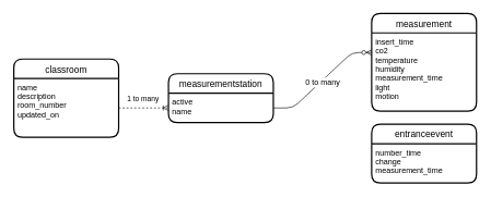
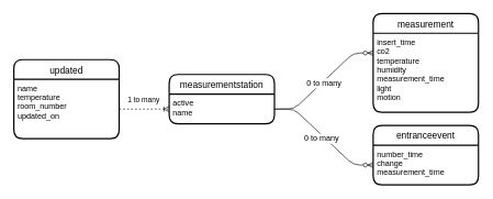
- <mxCell id="8" value="classroom" style="swimlane;childLayout=stackLayout;horizontal=1;startSize=30;horizontalStack=0;rounded=1;fontSize=14;fontStyle=0;strokeWidth=2;resizeParent=0;resizeLast=1;shadow=0;dashed=0;align=center;" parent="1" vertex="1"><mxGeometry x="20" y="90" width="160" height="120" as="geometry" /></mxCell>
+ <mxCell id="8" value="updated" style="swimlane;childLayout=stackLayout;horizontal=1;startSize=30;horizontalStack=0;rounded=1;fontSize=14;fontStyle=0;strokeWidth=2;resizeParent=0;resizeLast=1;shadow=0;dashed=0;align=center;" parent="1" vertex="1"><mxGeometry x="20" y="90" width="160" height="120" as="geometry" /></mxCell>
- <mxCell id="9" value="name&#10;description&#10;room_number&#10;updated_on&#10;" style="align=left;strokeColor=none;fillColor=none;spacingLeft=4;fontSize=12;verticalAlign=top;resizable=0;rotatable=0;part=1;" parent="8" vertex="1"><mxGeometry y="30" width="160" height="90" as="geometry" /></mxCell>
+ <mxCell id="9" value="name&#10;temperature&#10;room_number&#10;updated_on&#10;" style="align=left;strokeColor=none;fillColor=none;spacingLeft=4;fontSize=12;verticalAlign=top;resizable=0;rotatable=0;part=1;" parent="8" vertex="1"><mxGeometry y="30" width="160" height="90" as="geometry" /></mxCell>
+ <mxCell id="14" value="" style="edgeStyle=entityRelationEdgeStyle;fontSize=12;html=1;endArrow=ERzeroToMany;endFill=1;exitX=1;exitY=0.5;exitDx=0;exitDy=0;entryX=0;entryY=0.5;entryDx=0;entryDy=0;" parent="1" source="5" target="3" edge="1"><mxGeometry width="100" height="100" relative="1" as="geometry"><mxPoint x="426" y="205" as="sourcePoint" /><mxPoint x="576" y="67.5" as="targetPoint" /></mxGeometry></mxCell>
+ <mxCell id="15" value="0 to many&amp;nbsp;" style="text;html=1;align=center;verticalAlign=middle;resizable=0;points=[];labelBackgroundColor=#ffffff;" parent="14" vertex="1" connectable="0"><mxGeometry x="-0.011" y="-3" relative="1" as="geometry"><mxPoint as="offset" /></mxGeometry></mxCell>
